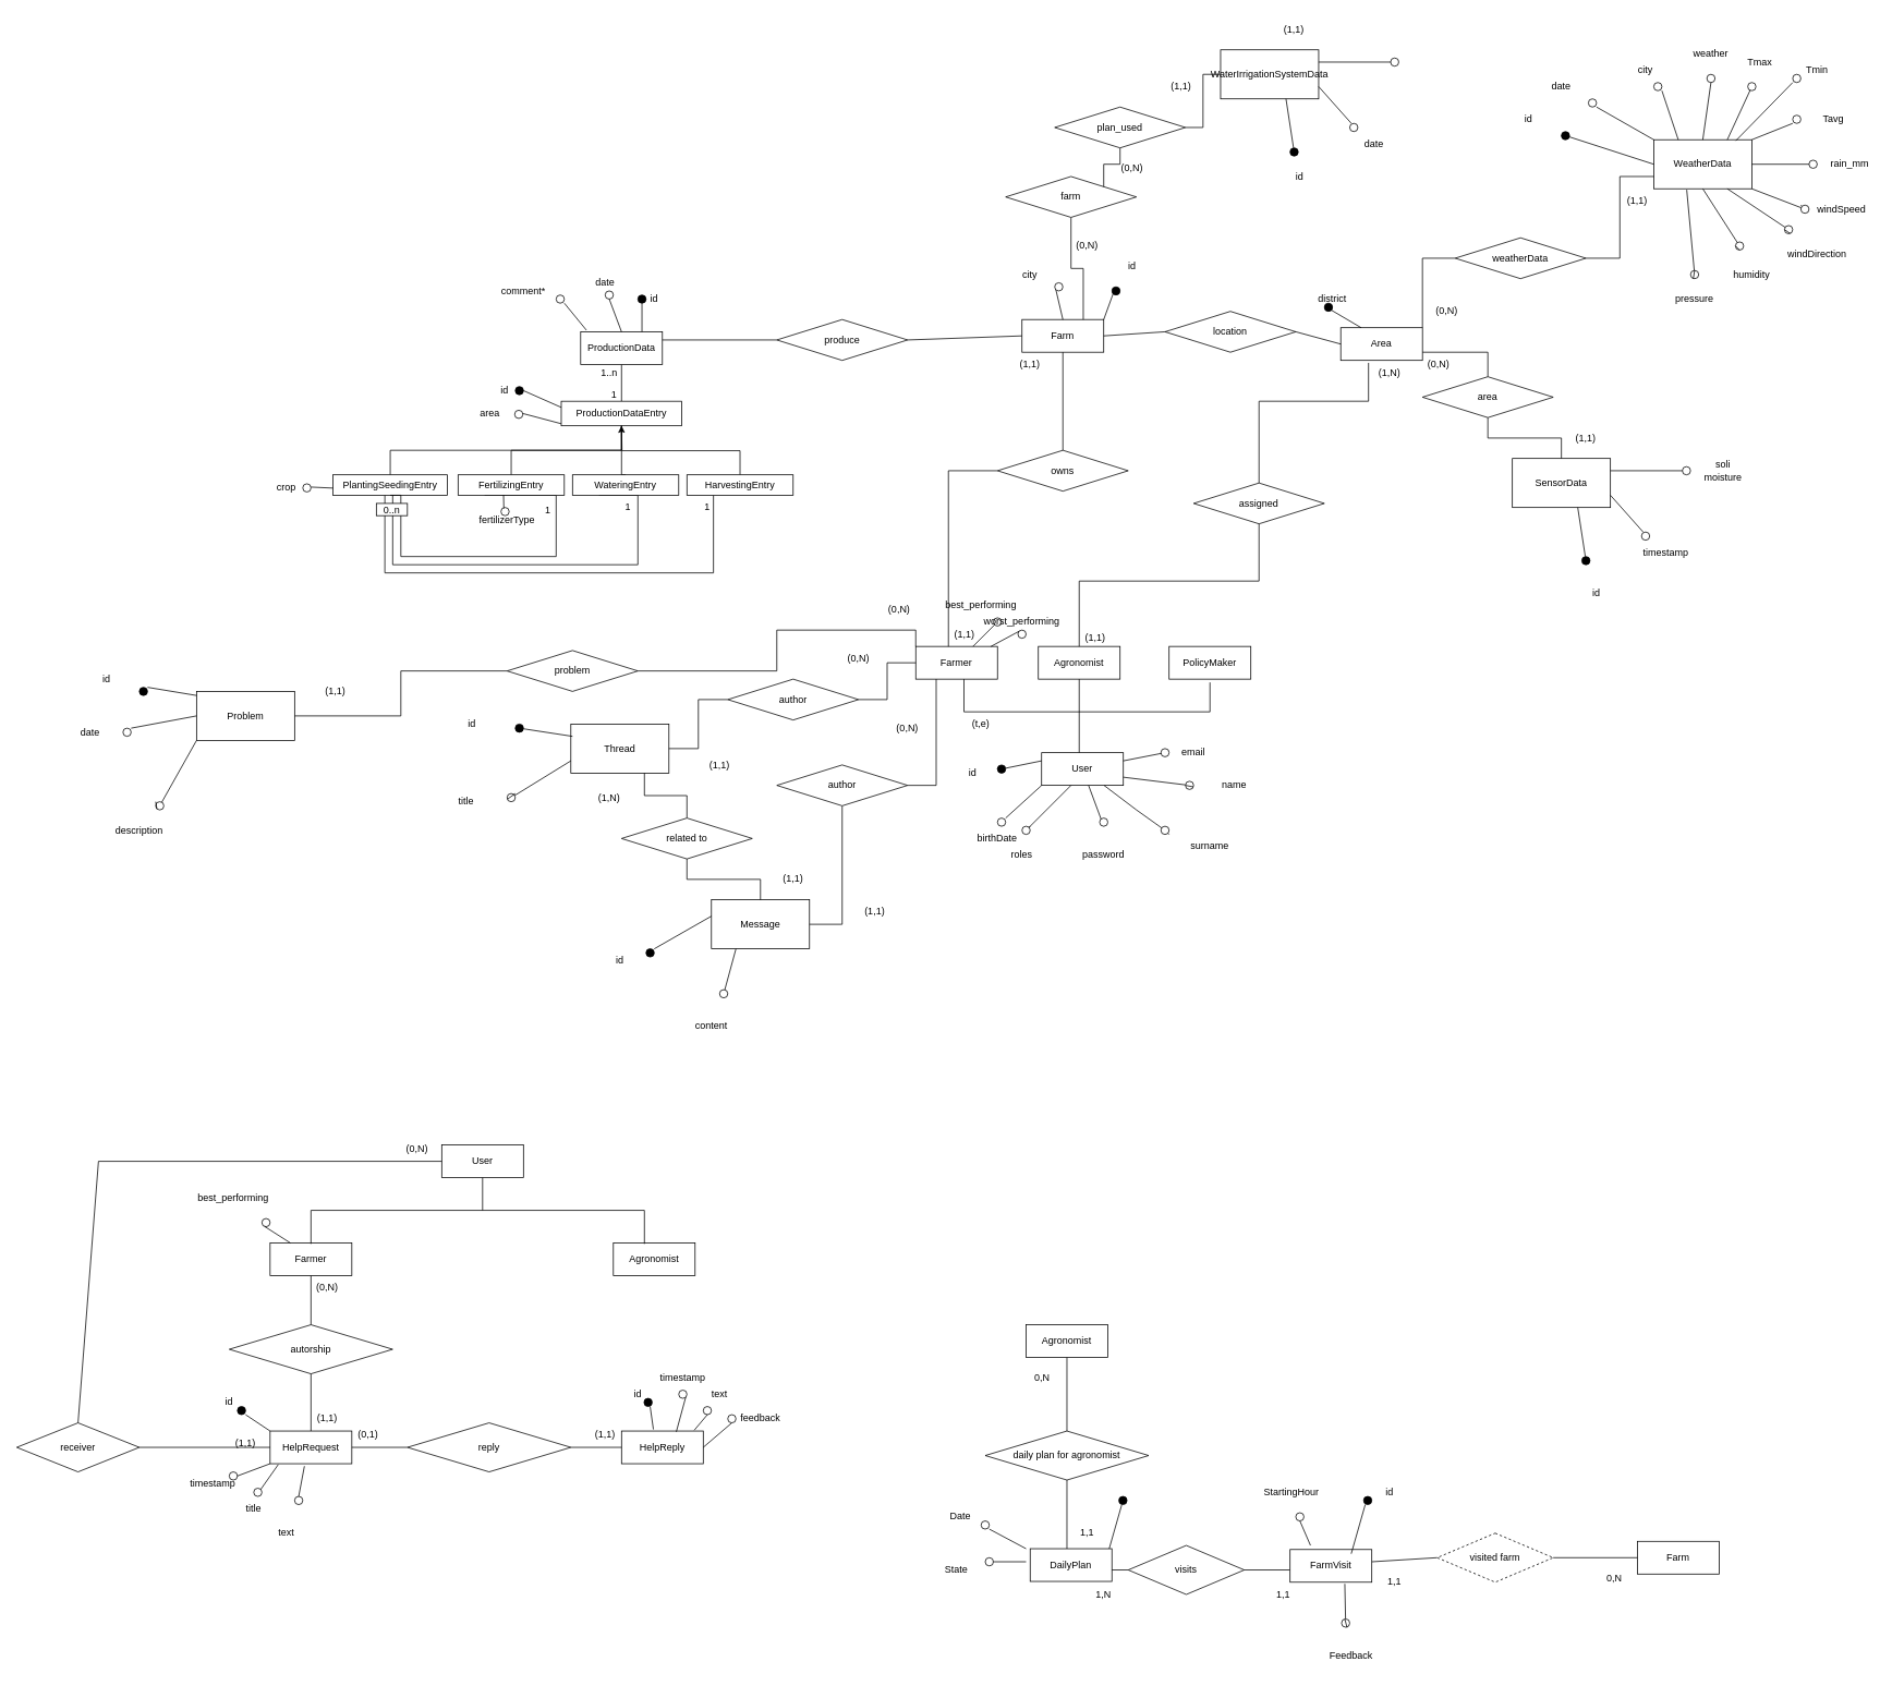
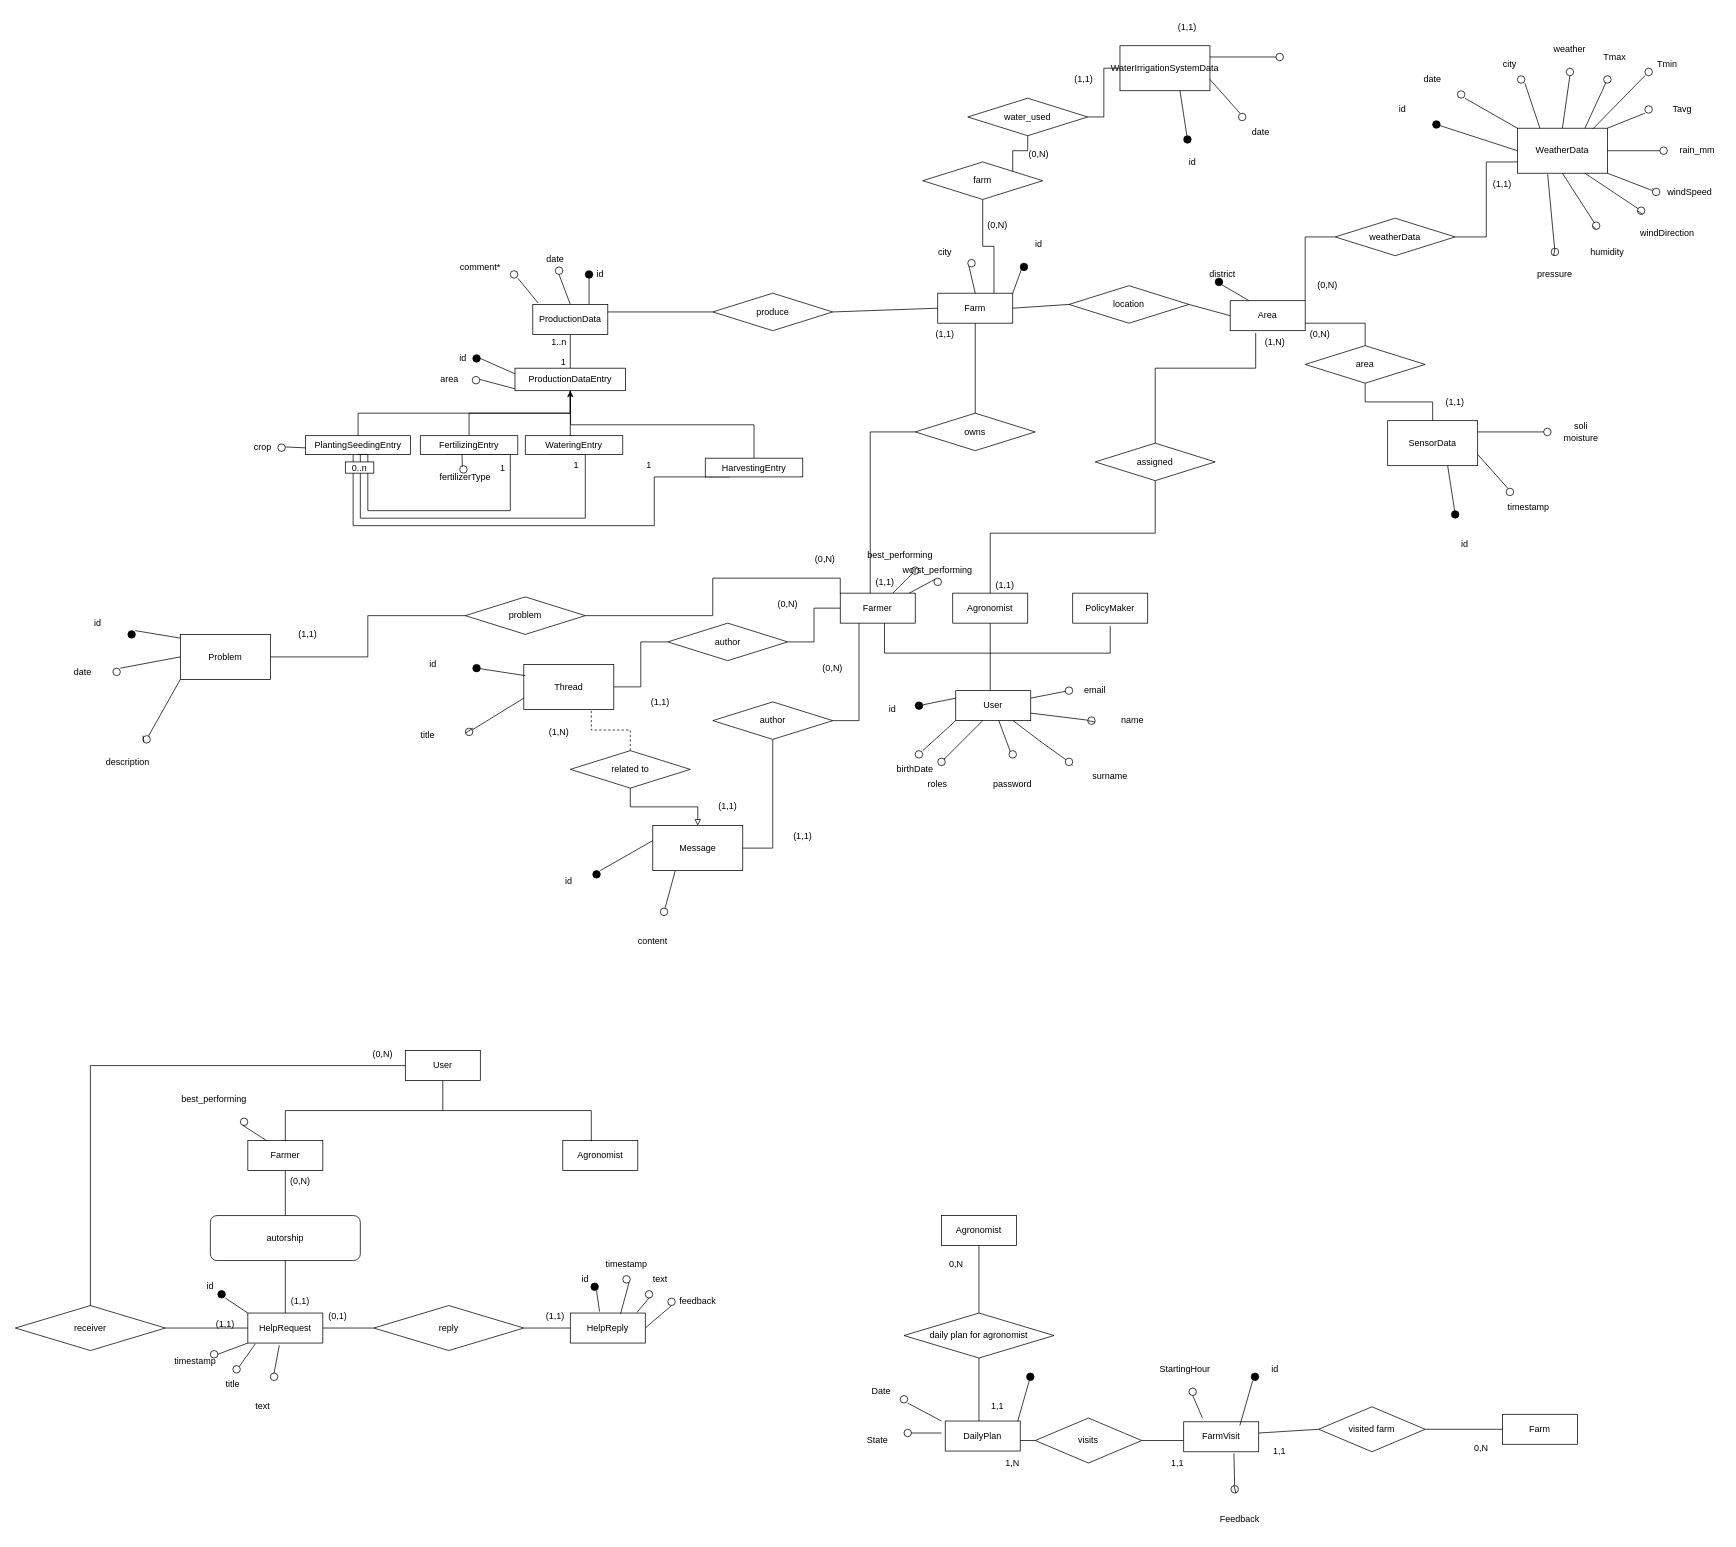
- <mxCell id="206" value="plan_used" style="rhombus;whiteSpace=wrap;html=1;fillColor=#FFFFFF;" parent="1" vertex="1"><mxGeometry x="1290" y="130" width="160" height="50" as="geometry" /></mxCell>
+ <mxCell id="206" value="water_used" style="rhombus;whiteSpace=wrap;html=1;fillColor=#FFFFFF;" parent="1" vertex="1"><mxGeometry x="1290" y="130" width="160" height="50" as="geometry" /></mxCell>
- <mxCell id="288" value="&lt;div&gt;HarvestingEntry&lt;/div&gt;" style="whiteSpace=wrap;html=1;align=center;fillColor=#FFFFFF;" parent="1" vertex="1"><mxGeometry x="840" y="580" width="130" height="25" as="geometry" /></mxCell>
+ <mxCell id="288" value="&lt;div&gt;HarvestingEntry&lt;/div&gt;" style="whiteSpace=wrap;html=1;align=center;fillColor=#FFFFFF;" parent="1" vertex="1"><mxGeometry x="940" y="610" width="130" height="25" as="geometry" /></mxCell>
- <mxCell id="36" value="(t,e)" style="text;html=1;strokeColor=none;fillColor=none;align=center;verticalAlign=middle;whiteSpace=wrap;rounded=0;" parent="1" vertex="1"><mxGeometry x="1170" y="870" width="60" height="30" as="geometry" /></mxCell>
- <mxCell id="140" style="edgeStyle=orthogonalEdgeStyle;rounded=0;orthogonalLoop=1;jettySize=auto;html=1;entryX=0.75;entryY=1;entryDx=0;entryDy=0;endArrow=none;endFill=0;" parent="1" source="141" target="124" edge="1"><mxGeometry relative="1" as="geometry" /></mxCell>
+ <mxCell id="140" style="edgeStyle=orthogonalEdgeStyle;rounded=0;orthogonalLoop=1;jettySize=auto;html=1;entryX=0.75;entryY=1;entryDx=0;entryDy=0;endArrow=none;endFill=0;dashed=1;" parent="1" source="141" target="124" edge="1"><mxGeometry relative="1" as="geometry" /></mxCell>
- <mxCell id="139" style="edgeStyle=orthogonalEdgeStyle;rounded=0;orthogonalLoop=1;jettySize=auto;html=1;endArrow=none;endFill=0;" parent="1" source="141" target="134" edge="1"><mxGeometry relative="1" as="geometry" /></mxCell>
+ <mxCell id="139" style="edgeStyle=orthogonalEdgeStyle;rounded=0;orthogonalLoop=1;jettySize=auto;html=1;endArrow=block;endFill=0;" parent="1" source="141" target="134" edge="1"><mxGeometry relative="1" as="geometry" /></mxCell>
- <mxCell id="221" value="autorship" style="rhombus;whiteSpace=wrap;html=1;" parent="1" vertex="1"><mxGeometry x="280" y="1620" width="200" height="60" as="geometry" /></mxCell>
+ <mxCell id="221" value="autorship" style="whiteSpace=wrap;html=1;rounded=1;" parent="1" vertex="1"><mxGeometry x="280" y="1620" width="200" height="60" as="geometry" /></mxCell>
- <mxCell id="230" value="receiver" style="rhombus;whiteSpace=wrap;html=1;" parent="1" vertex="1"><mxGeometry x="20" y="1740" width="150" height="60" as="geometry" /></mxCell>
+ <mxCell id="230" value="receiver" style="rhombus;whiteSpace=wrap;html=1;" parent="1" vertex="1"><mxGeometry x="20" y="1740" width="200" height="60" as="geometry" /></mxCell>
- <mxCell id="309" value="visited farm" style="rhombus;whiteSpace=wrap;html=1;dashed=1;" parent="1" vertex="1"><mxGeometry x="1758" y="1875" width="142" height="60" as="geometry" /></mxCell>
+ <mxCell id="309" value="visited farm" style="rhombus;whiteSpace=wrap;html=1;" parent="1" vertex="1"><mxGeometry x="1758" y="1875" width="142" height="60" as="geometry" /></mxCell>
